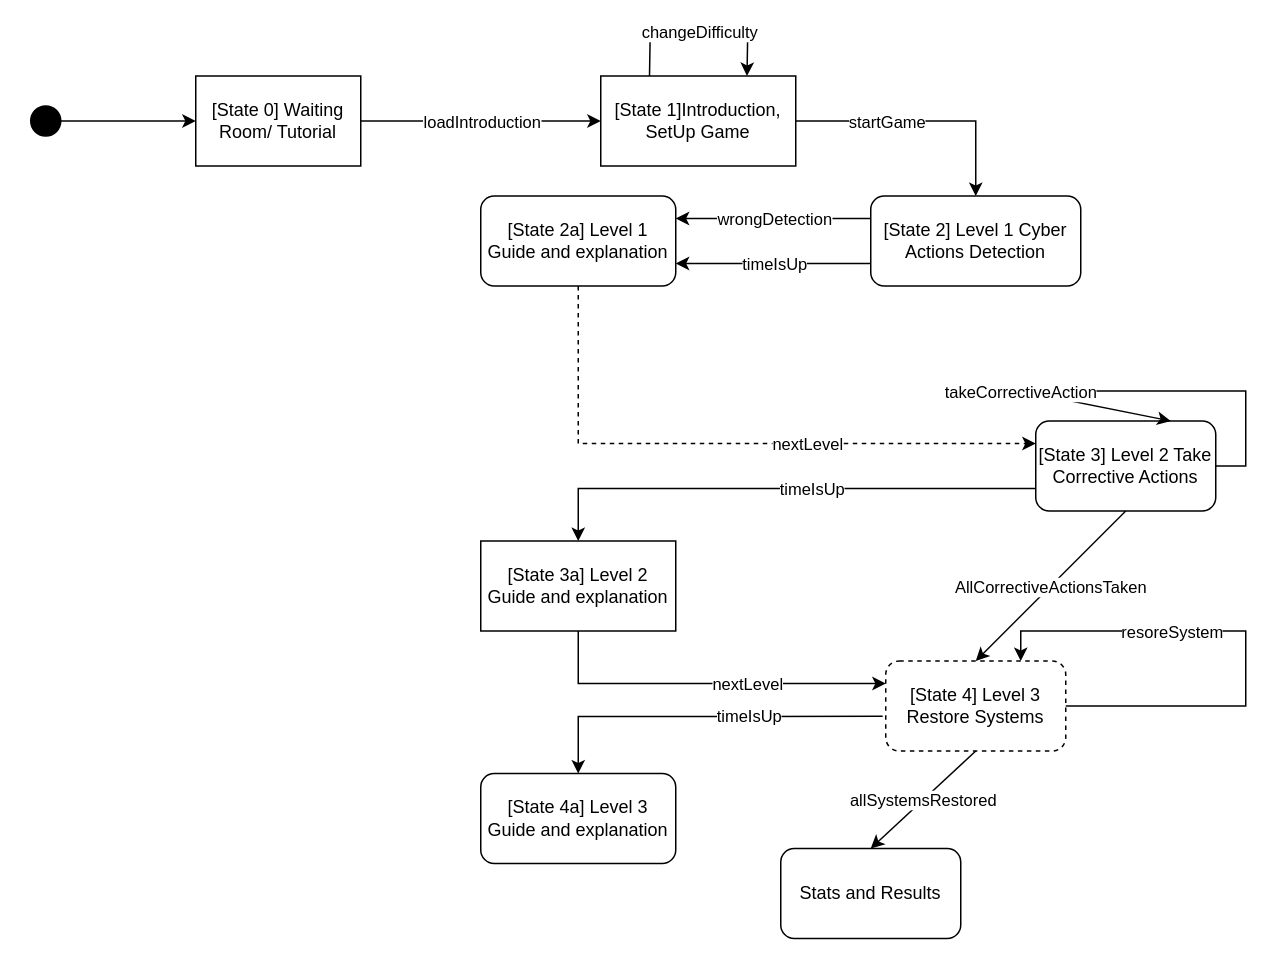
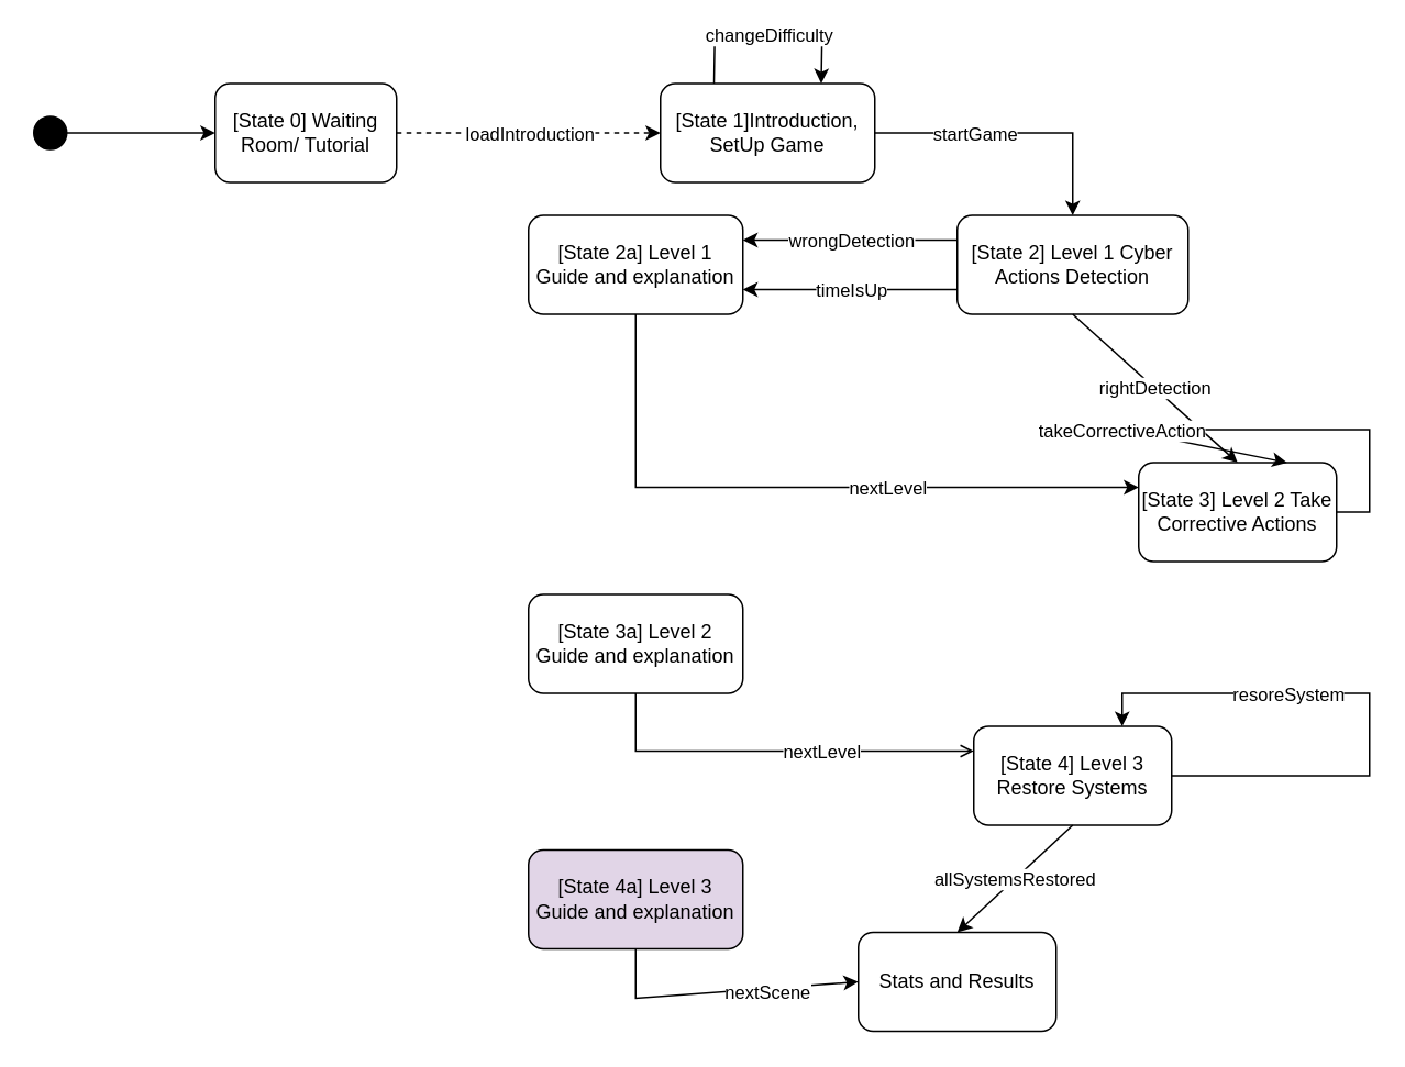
- <mxCell id="2" value="[State 0] Waiting Room/ Tutorial" style="whiteSpace=wrap;html=1;rounded=0;" vertex="1" parent="1"><mxGeometry x="130" y="50" width="110" height="60" as="geometry" /></mxCell>
+ <mxCell id="2" value="[State 0] Waiting Room/ Tutorial" style="rounded=1;whiteSpace=wrap;html=1;" vertex="1" parent="1"><mxGeometry x="130" y="50" width="110" height="60" as="geometry" /></mxCell>
- <mxCell id="5" value="" style="endArrow=classic;html=1;rounded=0;exitX=1;exitY=0.5;exitDx=0;exitDy=0;" edge="1" parent="1" source="2" target="7"><mxGeometry relative="1" as="geometry"><mxPoint x="244" y="79.5" as="sourcePoint" /><mxPoint x="344" y="79.5" as="targetPoint" /></mxGeometry></mxCell>
+ <mxCell id="5" value="" style="endArrow=classic;html=1;rounded=0;exitX=1;exitY=0.5;exitDx=0;exitDy=0;dashed=1;" edge="1" parent="1" source="2" target="7"><mxGeometry relative="1" as="geometry"><mxPoint x="244" y="79.5" as="sourcePoint" /><mxPoint x="344" y="79.5" as="targetPoint" /></mxGeometry></mxCell>
- <mxCell id="7" value="[State 1]Introduction, SetUp Game" style="whiteSpace=wrap;html=1;rounded=0;" vertex="1" parent="1"><mxGeometry x="400" y="50" width="130" height="60" as="geometry" /></mxCell>
+ <mxCell id="7" value="[State 1]Introduction, SetUp Game" style="rounded=1;whiteSpace=wrap;html=1;" vertex="1" parent="1"><mxGeometry x="400" y="50" width="130" height="60" as="geometry" /></mxCell>
+ <mxCell id="13" value="" style="endArrow=classic;html=1;rounded=0;exitX=0.5;exitY=1;exitDx=0;exitDy=0;entryX=0.5;entryY=0;entryDx=0;entryDy=0;" edge="1" parent="1" source="12" target="20"><mxGeometry relative="1" as="geometry"><mxPoint x="250" y="340" as="sourcePoint" /><mxPoint x="650" y="290" as="targetPoint" /></mxGeometry></mxCell>
+ <mxCell id="14" value="rightDetection" style="edgeLabel;resizable=0;html=1;;align=center;verticalAlign=middle;" connectable="0" vertex="1" parent="13"><mxGeometry relative="1" as="geometry" /></mxCell>
- <mxCell id="21" value="" style="endArrow=classic;html=1;rounded=0;exitX=0.5;exitY=1;exitDx=0;exitDy=0;entryX=0;entryY=0.25;entryDx=0;entryDy=0;dashed=1;" edge="1" parent="1" source="17" target="20"><mxGeometry relative="1" as="geometry"><mxPoint x="250" y="340" as="sourcePoint" /><mxPoint x="350" y="340" as="targetPoint" /><Array as="points"><mxPoint x="385" y="295" /></Array></mxGeometry></mxCell>
+ <mxCell id="21" value="" style="endArrow=classic;html=1;rounded=0;exitX=0.5;exitY=1;exitDx=0;exitDy=0;entryX=0;entryY=0.25;entryDx=0;entryDy=0;" edge="1" parent="1" source="17" target="20"><mxGeometry relative="1" as="geometry"><mxPoint x="250" y="340" as="sourcePoint" /><mxPoint x="350" y="340" as="targetPoint" /><Array as="points"><mxPoint x="385" y="295" /></Array></mxGeometry></mxCell>
- <mxCell id="27" value="" style="endArrow=classic;html=1;rounded=0;exitX=0;exitY=0.75;exitDx=0;exitDy=0;entryX=0.5;entryY=0;entryDx=0;entryDy=0;" edge="1" parent="1" source="20" target="26"><mxGeometry relative="1" as="geometry"><mxPoint x="250" y="410" as="sourcePoint" /><mxPoint x="350" y="410" as="targetPoint" /><Array as="points"><mxPoint x="385" y="325" /></Array></mxGeometry></mxCell>
- <mxCell id="28" value="timeIsUp" style="edgeLabel;resizable=0;html=1;;align=center;verticalAlign=middle;" connectable="0" vertex="1" parent="27"><mxGeometry relative="1" as="geometry"><mxPoint x="20" as="offset" /></mxGeometry></mxCell>
- <mxCell id="24" value="" style="endArrow=classic;html=1;rounded=0;exitX=0.5;exitY=1;exitDx=0;exitDy=0;entryX=0.5;entryY=0;entryDx=0;entryDy=0;" edge="1" parent="1" source="20" target="23"><mxGeometry relative="1" as="geometry"><mxPoint x="250" y="410" as="sourcePoint" /><mxPoint x="350" y="410" as="targetPoint" /></mxGeometry></mxCell>
- <mxCell id="25" value="AllCorrectiveActionsTaken" style="edgeLabel;resizable=0;html=1;;align=center;verticalAlign=middle;" connectable="0" vertex="1" parent="24"><mxGeometry relative="1" as="geometry" /></mxCell>
- <mxCell id="26" value="[State 3a] Level 2 Guide and explanation" style="whiteSpace=wrap;html=1;rounded=0;" vertex="1" parent="1"><mxGeometry x="320" y="360" width="130" height="60" as="geometry" /></mxCell>
+ <mxCell id="26" value="[State 3a] Level 2 Guide and explanation" style="rounded=1;whiteSpace=wrap;html=1;" vertex="1" parent="1"><mxGeometry x="320" y="360" width="130" height="60" as="geometry" /></mxCell>
- <mxCell id="29" value="" style="endArrow=classic;html=1;rounded=0;exitX=0.5;exitY=1;exitDx=0;exitDy=0;entryX=0;entryY=0.25;entryDx=0;entryDy=0;" edge="1" parent="1" source="26" target="23"><mxGeometry relative="1" as="geometry"><mxPoint x="250" y="340" as="sourcePoint" /><mxPoint x="350" y="340" as="targetPoint" /><Array as="points"><mxPoint x="385" y="455" /></Array></mxGeometry></mxCell>
+ <mxCell id="29" value="" style="endArrow=open;html=1;rounded=0;exitX=0.5;exitY=1;exitDx=0;exitDy=0;entryX=0;entryY=0.25;entryDx=0;entryDy=0;" edge="1" parent="1" source="26" target="23"><mxGeometry relative="1" as="geometry"><mxPoint x="250" y="340" as="sourcePoint" /><mxPoint x="350" y="340" as="targetPoint" /><Array as="points"><mxPoint x="385" y="455" /></Array></mxGeometry></mxCell>
- <mxCell id="23" value="[State 4] Level 3 Restore Systems" style="rounded=1;whiteSpace=wrap;html=1;dashed=1;" vertex="1" parent="1"><mxGeometry x="590" y="440" width="120" height="60" as="geometry" /></mxCell>
+ <mxCell id="23" value="[State 4] Level 3 Restore Systems" style="rounded=1;whiteSpace=wrap;html=1;" vertex="1" parent="1"><mxGeometry x="590" y="440" width="120" height="60" as="geometry" /></mxCell>
- <mxCell id="36" value="" style="endArrow=classic;html=1;rounded=0;exitX=-0.017;exitY=0.615;exitDx=0;exitDy=0;exitPerimeter=0;entryX=0.5;entryY=0;entryDx=0;entryDy=0;" edge="1" parent="1" source="23" target="35"><mxGeometry relative="1" as="geometry"><mxPoint x="460" y="420" as="sourcePoint" /><mxPoint x="560" y="420" as="targetPoint" /><Array as="points"><mxPoint x="385" y="477" /></Array></mxGeometry></mxCell>
- <mxCell id="37" value="timeIsUp" style="edgeLabel;resizable=0;html=1;;align=center;verticalAlign=middle;" connectable="0" vertex="1" parent="36"><mxGeometry relative="1" as="geometry"><mxPoint x="31" as="offset" /></mxGeometry></mxCell>
- <mxCell id="35" value="[State 4a] Level 3 Guide and explanation" style="rounded=1;whiteSpace=wrap;html=1;" vertex="1" parent="1"><mxGeometry x="320" y="515" width="130" height="60" as="geometry" /></mxCell>
+ <mxCell id="35" value="[State 4a] Level 3 Guide and explanation" style="rounded=1;whiteSpace=wrap;html=1;fillColor=#e1d5e7;" vertex="1" parent="1"><mxGeometry x="320" y="515" width="130" height="60" as="geometry" /></mxCell>
+ <mxCell id="41" value="" style="endArrow=classic;html=1;rounded=0;exitX=0.5;exitY=1;exitDx=0;exitDy=0;entryX=0;entryY=0.5;entryDx=0;entryDy=0;" edge="1" parent="1" source="35" target="38"><mxGeometry relative="1" as="geometry"><mxPoint x="430" y="420" as="sourcePoint" /><mxPoint x="530" y="420" as="targetPoint" /><Array as="points"><mxPoint x="385" y="605" /></Array></mxGeometry></mxCell>
+ <mxCell id="42" value="nextScene" style="edgeLabel;resizable=0;html=1;;align=center;verticalAlign=middle;" connectable="0" vertex="1" parent="41"><mxGeometry relative="1" as="geometry"><mxPoint x="27" as="offset" /></mxGeometry></mxCell>
